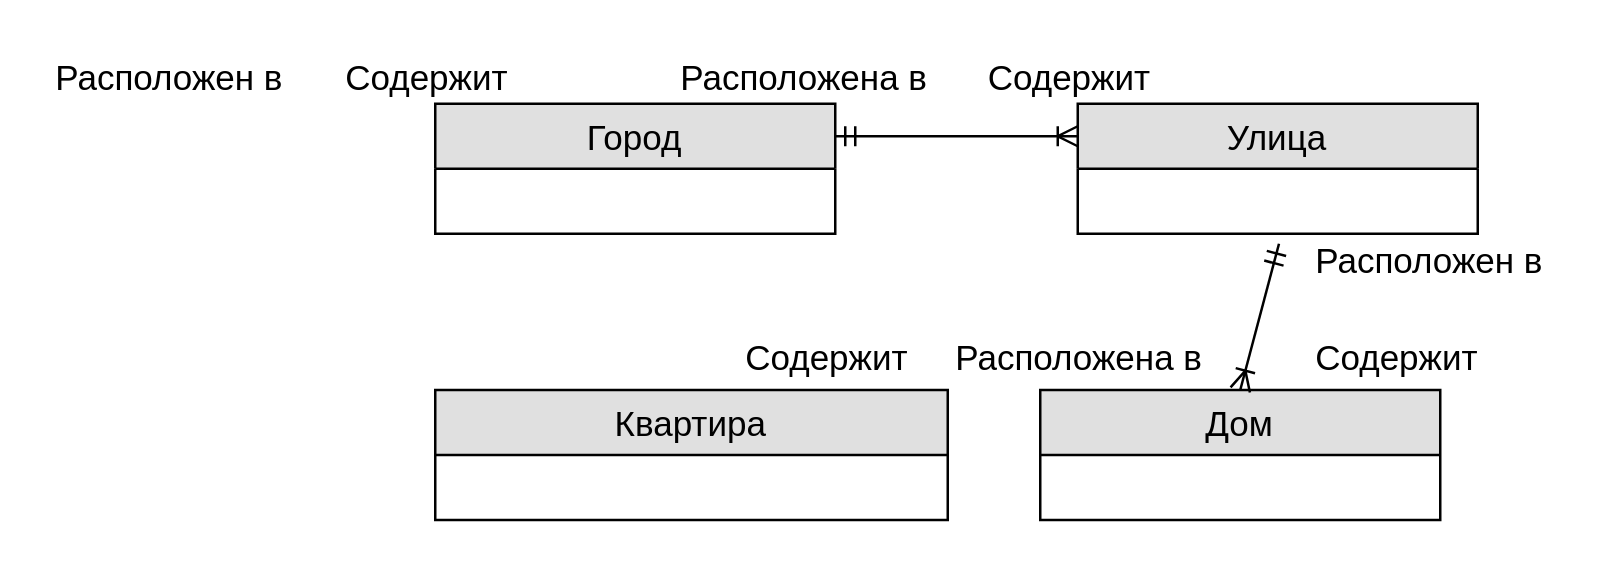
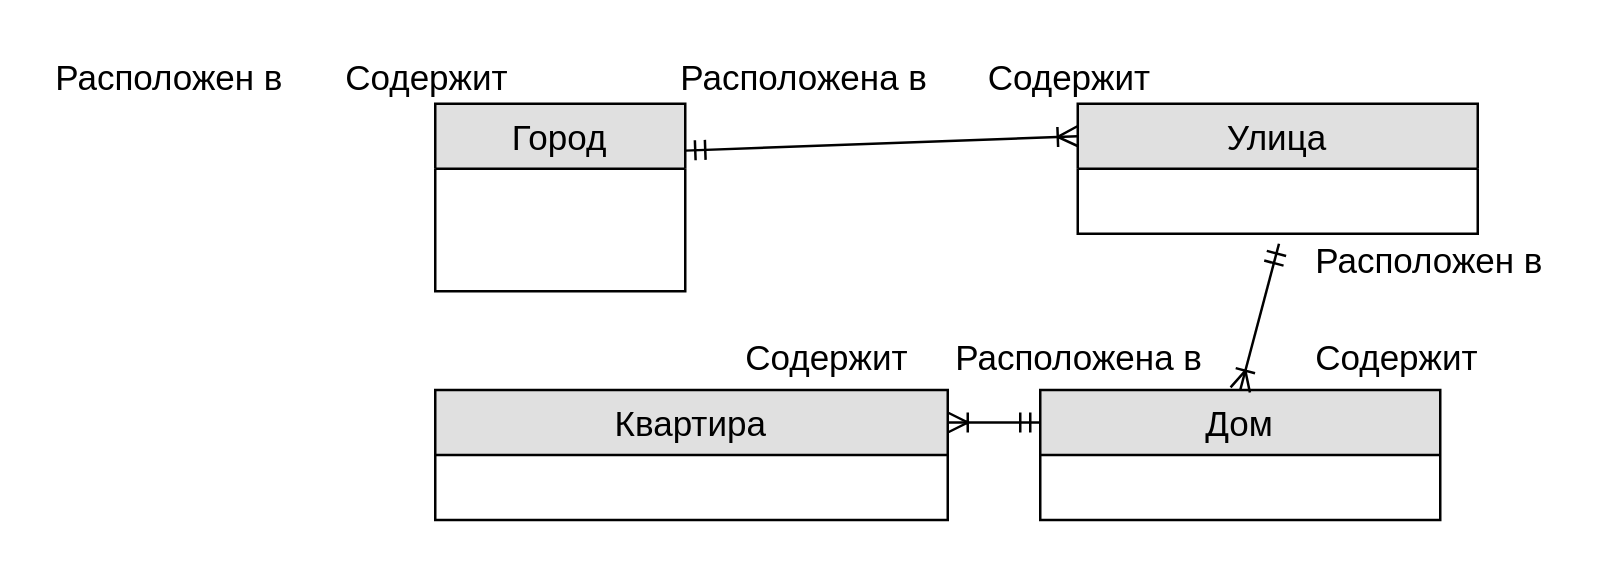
- <mxCell id="2" value="Город" style="swimlane;fontStyle=0;childLayout=stackLayout;horizontal=1;startSize=26;fillColor=#e0e0e0;horizontalStack=0;resizeParent=1;resizeParentMax=0;resizeLast=0;collapsible=1;marginBottom=0;swimlaneFillColor=#ffffff;align=center;fontSize=14;" parent="1" vertex="1"><mxGeometry x="173.5" y="41" width="160" height="52" as="geometry" /></mxCell>
+ <mxCell id="2" value="Город" style="swimlane;fontStyle=0;childLayout=stackLayout;horizontal=1;startSize=26;fillColor=#e0e0e0;horizontalStack=0;resizeParent=1;resizeParentMax=0;resizeLast=0;collapsible=1;marginBottom=0;swimlaneFillColor=#ffffff;align=center;fontSize=14;" parent="1" vertex="1"><mxGeometry x="173.5" y="41" width="100" height="75" as="geometry" /></mxCell>
+ <mxCell id="8" value="" style="fontSize=12;html=1;endArrow=ERoneToMany;startArrow=ERmandOne;strokeColor=#000000;exitX=0;exitY=0.25;exitDx=0;exitDy=0;entryX=1;entryY=0.25;entryDx=0;entryDy=0;" parent="1" source="4" target="3" edge="1"><mxGeometry width="100" height="100" relative="1" as="geometry"><mxPoint x="346.5" y="93" as="sourcePoint" /><mxPoint x="443.5" y="93" as="targetPoint" /></mxGeometry></mxCell>
